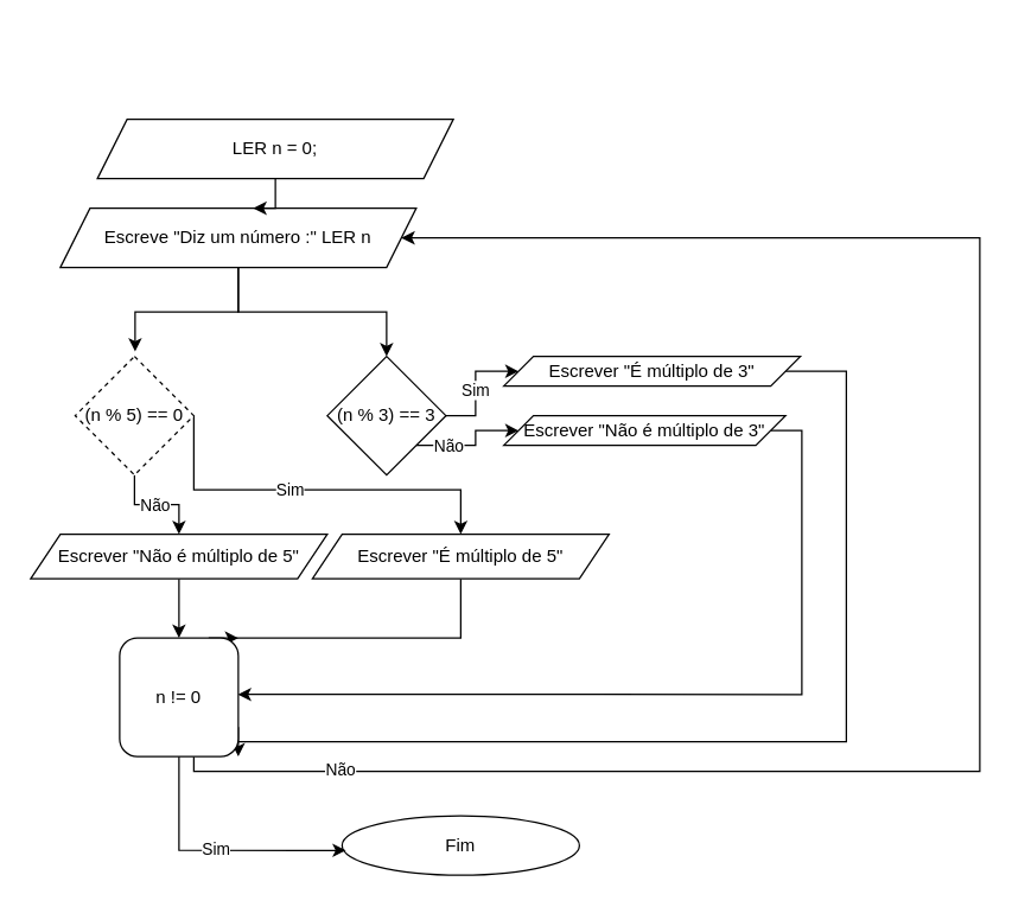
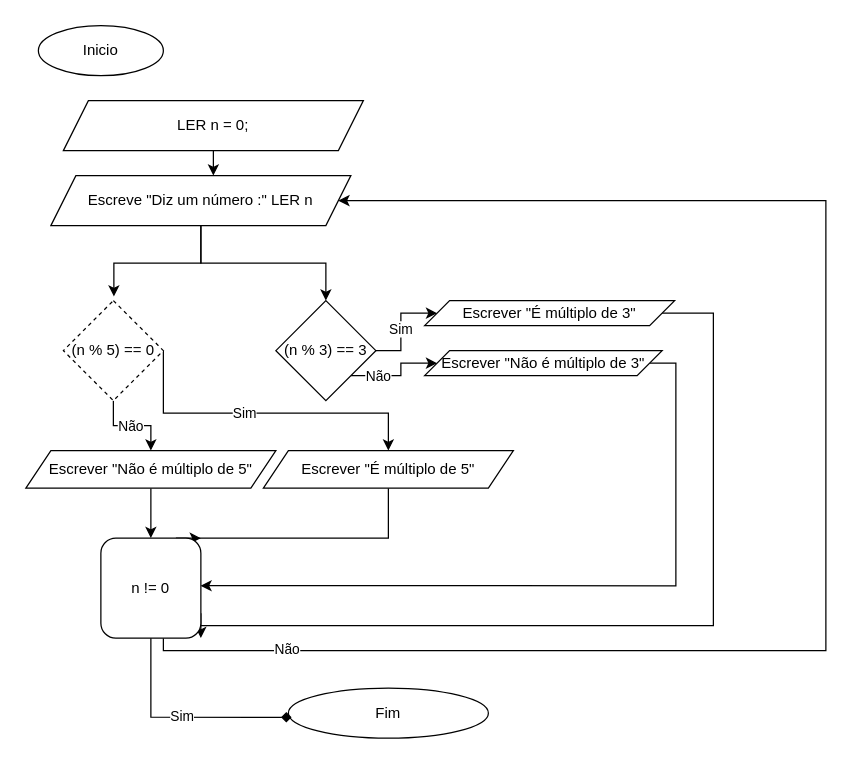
+ <mxCell id="2" value="Inicio" style="ellipse;whiteSpace=wrap;html=1;" vertex="1" parent="1"><mxGeometry x="30" y="20" width="100" height="40" as="geometry" /></mxCell>
- <mxCell id="5" value="LER n = 0;" style="shape=parallelogram;perimeter=parallelogramPerimeter;whiteSpace=wrap;html=1;fixedSize=1;" vertex="1" parent="1"><mxGeometry x="65" y="80" width="240" height="40" as="geometry" /></mxCell>
+ <mxCell id="5" value="LER n = 0;" style="shape=parallelogram;perimeter=parallelogramPerimeter;whiteSpace=wrap;html=1;fixedSize=1;" vertex="1" parent="1"><mxGeometry x="50" y="80" width="240" height="40" as="geometry" /></mxCell>
- <mxCell id="30" style="edgeStyle=orthogonalEdgeStyle;rounded=0;orthogonalLoop=1;jettySize=auto;html=1;entryX=0.016;entryY=0.583;entryDx=0;entryDy=0;entryPerimeter=0;" edge="1" parent="1" source="28" target="29"><mxGeometry relative="1" as="geometry"><Array as="points"><mxPoint x="120" y="573" /></Array></mxGeometry></mxCell>
+ <mxCell id="30" style="edgeStyle=orthogonalEdgeStyle;rounded=0;orthogonalLoop=1;jettySize=auto;html=1;entryX=0.016;entryY=0.583;entryDx=0;entryDy=0;entryPerimeter=0;endArrow=diamond;" edge="1" parent="1" source="28" target="29"><mxGeometry relative="1" as="geometry"><Array as="points"><mxPoint x="120" y="573" /></Array></mxGeometry></mxCell>
